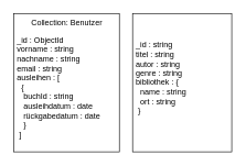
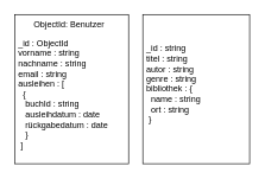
- <mxCell id="4" value="Collection: Benutzer" style="text;html=1;align=left;verticalAlign=middle;whiteSpace=wrap;rounded=0;" vertex="1" parent="1"><mxGeometry x="45" y="20" width="110" height="30" as="geometry" /></mxCell>
+ <mxCell id="4" value="ObjectId: Benutzer" style="text;html=1;align=left;verticalAlign=middle;whiteSpace=wrap;rounded=0;" vertex="1" parent="1"><mxGeometry x="45" y="20" width="110" height="30" as="geometry" /></mxCell>
